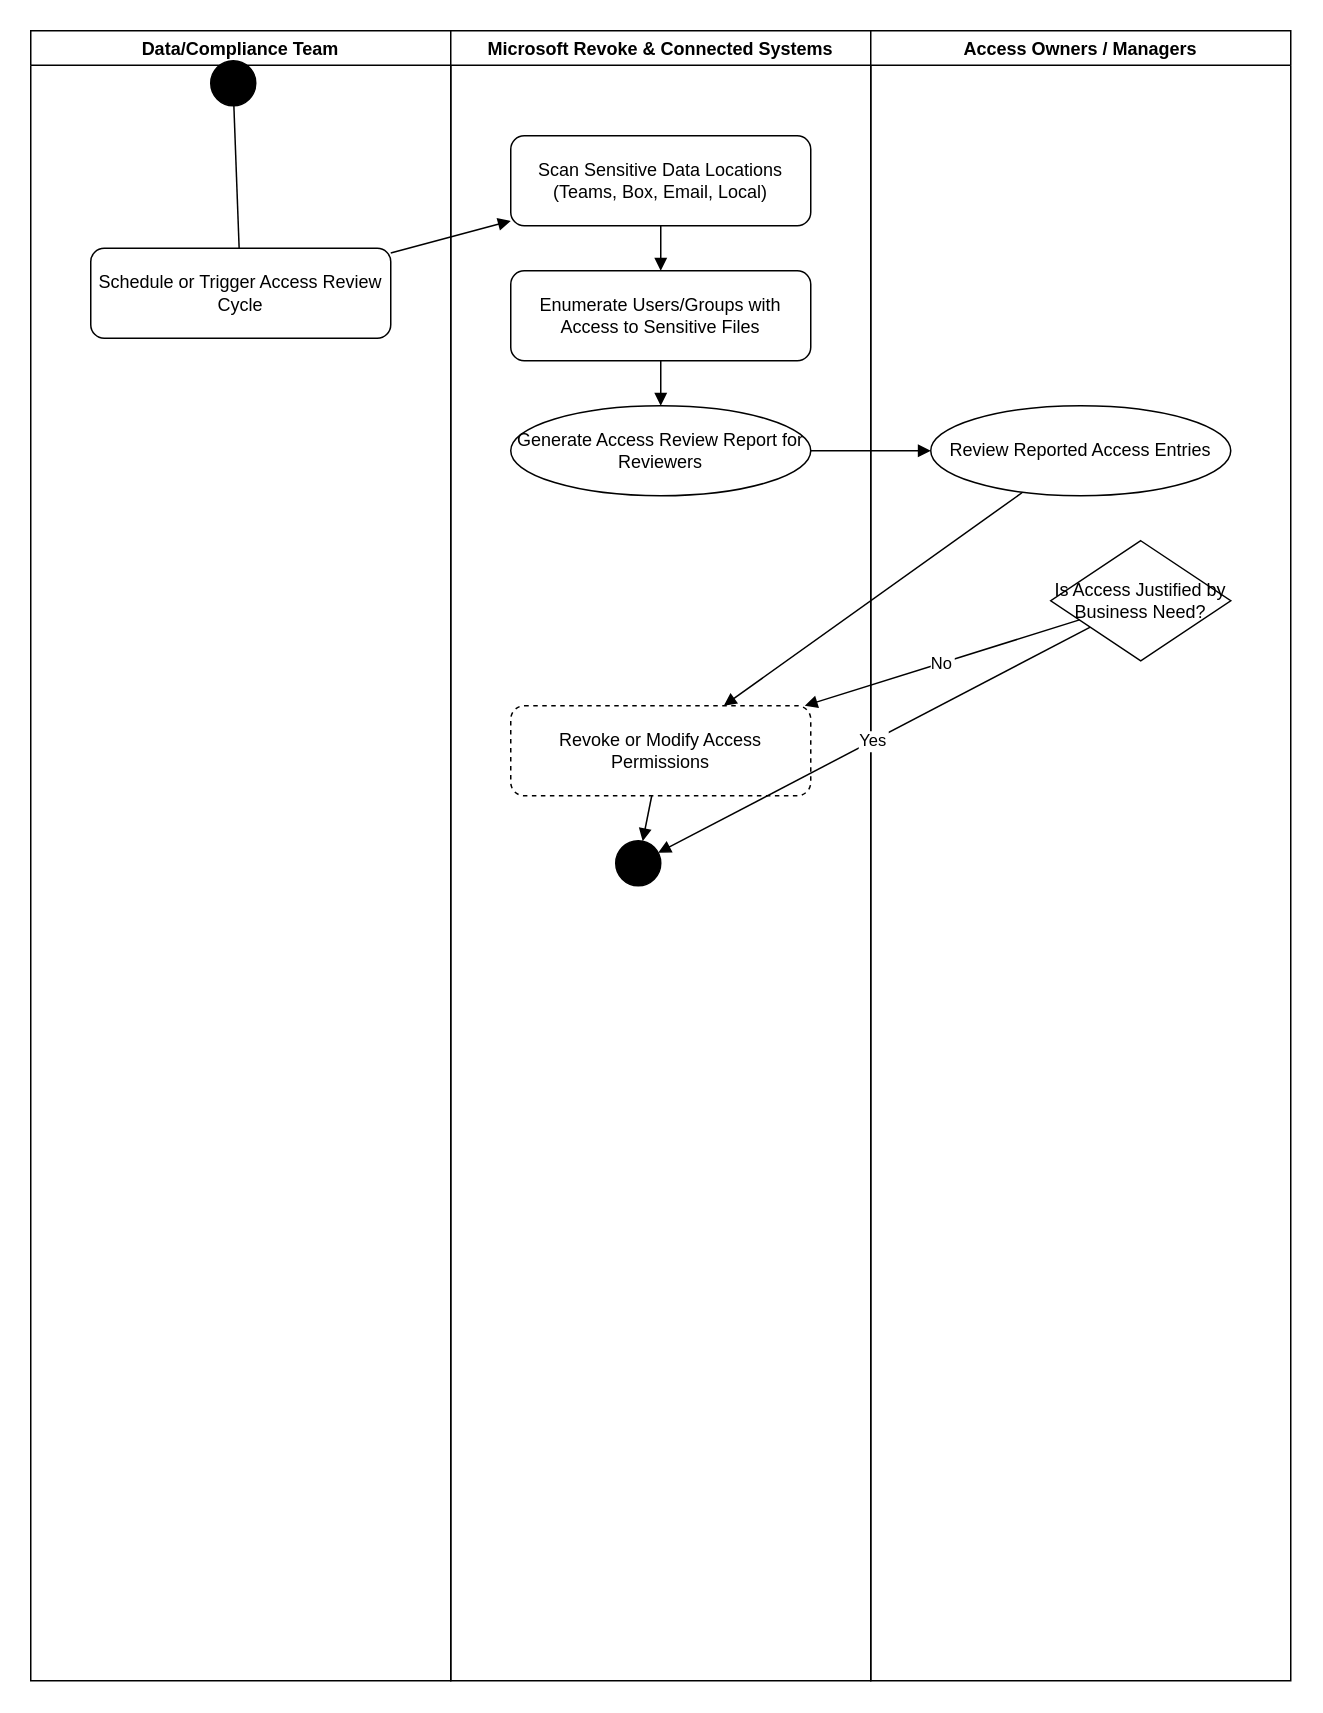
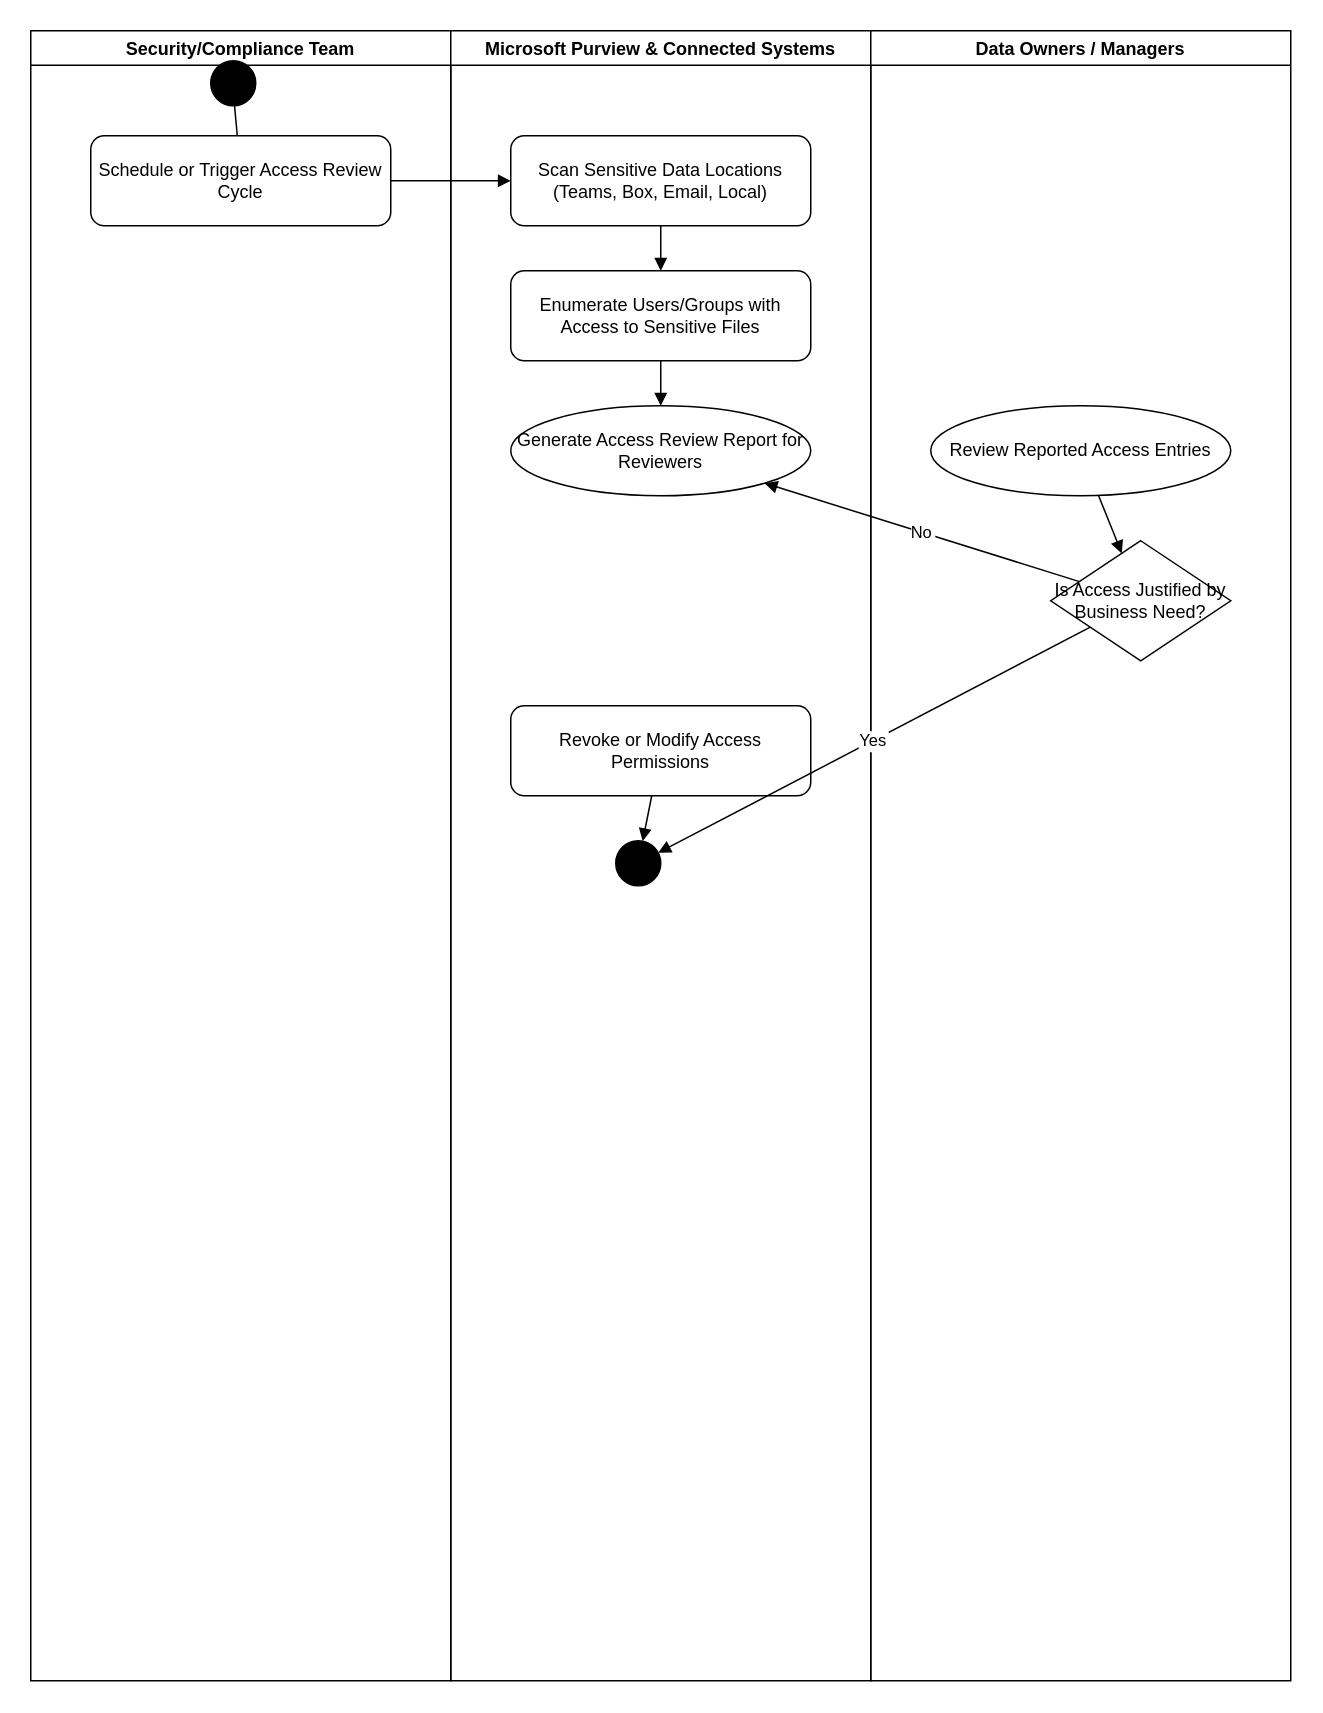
- <mxCell id="2" value="Data/Compliance Team" style="swimlane" vertex="1" parent="1"><mxGeometry x="20" y="20" width="280" height="1100" as="geometry" /></mxCell>
+ <mxCell id="2" value="Security/Compliance Team" style="swimlane" vertex="1" parent="1"><mxGeometry x="20" y="20" width="280" height="1100" as="geometry" /></mxCell>
- <mxCell id="3" value="Microsoft Revoke &amp; Connected Systems" style="swimlane" vertex="1" parent="1"><mxGeometry x="300" y="20" width="280" height="1100" as="geometry" /></mxCell>
+ <mxCell id="3" value="Microsoft Purview &amp; Connected Systems" style="swimlane" vertex="1" parent="1"><mxGeometry x="300" y="20" width="280" height="1100" as="geometry" /></mxCell>
- <mxCell id="4" value="Access Owners / Managers" style="swimlane" vertex="1" parent="1"><mxGeometry x="580" y="20" width="280" height="1100" as="geometry" /></mxCell>
+ <mxCell id="4" value="Data Owners / Managers" style="swimlane" vertex="1" parent="1"><mxGeometry x="580" y="20" width="280" height="1100" as="geometry" /></mxCell>
- <mxCell id="6" value="Schedule or Trigger Access Review Cycle" style="rounded=1;whiteSpace=wrap;html=1;" vertex="1" parent="2"><mxGeometry x="40" y="145" width="200" height="60" as="geometry" /></mxCell>
+ <mxCell id="6" value="Schedule or Trigger Access Review Cycle" style="rounded=1;whiteSpace=wrap;html=1;" vertex="1" parent="2"><mxGeometry x="40" y="70" width="200" height="60" as="geometry" /></mxCell>
- <mxCell id="18" style="endArrow=block;" edge="1" parent="3" source="9" target="10"><mxGeometry relative="1" as="geometry" /></mxCell>
- <mxCell id="19" style="endArrow=block;" edge="1" parent="4" source="10" target="12"><mxGeometry relative="1" as="geometry" /></mxCell>
+ <mxCell id="19" style="endArrow=block;" edge="1" parent="4" source="10" target="11"><mxGeometry relative="1" as="geometry" /></mxCell>
- <mxCell id="20" value="No" style="endArrow=block;" edge="1" parent="4" source="11" target="12"><mxGeometry relative="1" as="geometry" /></mxCell>
+ <mxCell id="20" value="No" style="endArrow=block;" edge="1" parent="4" source="11" target="9"><mxGeometry relative="1" as="geometry" /></mxCell>
- <mxCell id="12" value="Revoke or Modify Access Permissions" style="rounded=1;whiteSpace=wrap;html=1;dashed=1;" vertex="1" parent="3"><mxGeometry x="40" y="450" width="200" height="60" as="geometry" /></mxCell>
+ <mxCell id="12" value="Revoke or Modify Access Permissions" style="rounded=1;whiteSpace=wrap;html=1;" vertex="1" parent="3"><mxGeometry x="40" y="450" width="200" height="60" as="geometry" /></mxCell>
